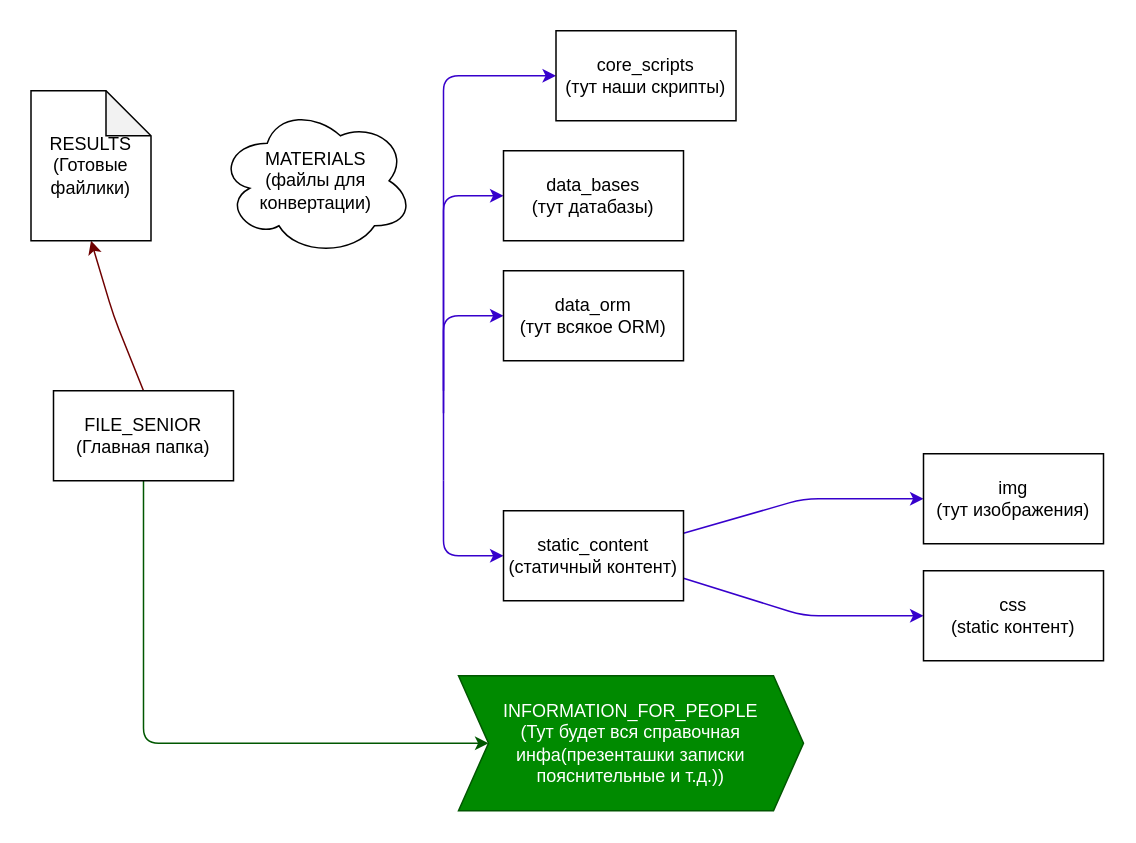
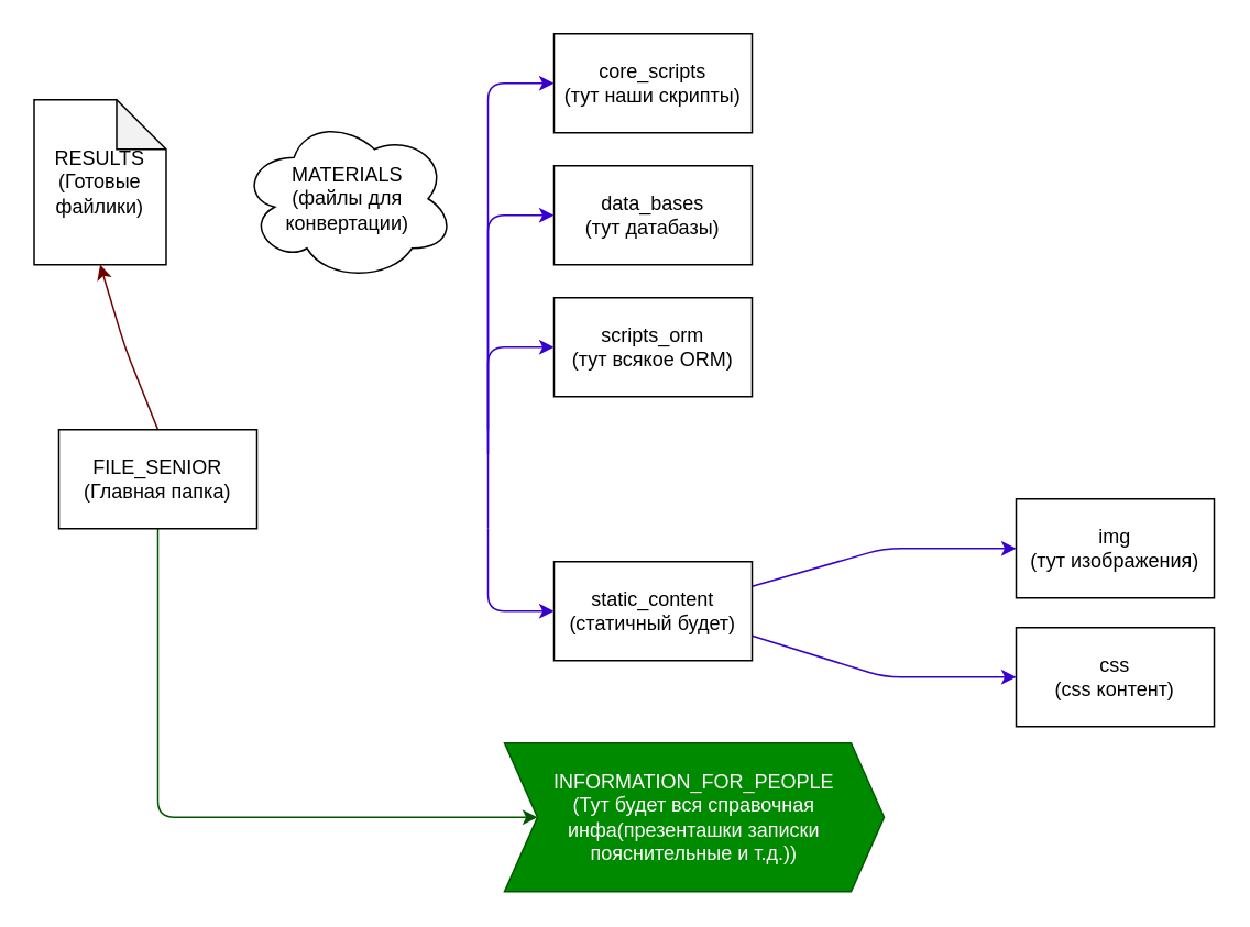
- <mxCell id="9" value="core_scripts&lt;br&gt;(тут наши скрипты)" style="rounded=0;whiteSpace=wrap;html=1;" parent="1" vertex="1"><mxGeometry x="370" y="20" width="120" height="60" as="geometry" /></mxCell>
+ <mxCell id="9" value="core_scripts&lt;br&gt;(тут наши скрипты)" style="rounded=0;whiteSpace=wrap;html=1;" parent="1" vertex="1"><mxGeometry x="335" y="20" width="120" height="60" as="geometry" /></mxCell>
- <mxCell id="11" value="data_orm&lt;br&gt;(тут всякое ORM)" style="rounded=0;whiteSpace=wrap;html=1;" parent="1" vertex="1"><mxGeometry x="335" y="180" width="120" height="60" as="geometry" /></mxCell>
+ <mxCell id="11" value="scripts_orm&lt;br&gt;(тут всякое ORM)" style="rounded=0;whiteSpace=wrap;html=1;" parent="1" vertex="1"><mxGeometry x="335" y="180" width="120" height="60" as="geometry" /></mxCell>
- <mxCell id="14" value="static_content&lt;br&gt;(статичный контент)" style="rounded=0;whiteSpace=wrap;html=1;" parent="1" vertex="1"><mxGeometry x="335" y="340" width="120" height="60" as="geometry" /></mxCell>
+ <mxCell id="14" value="static_content&lt;br&gt;(статичный будет)" style="rounded=0;whiteSpace=wrap;html=1;" parent="1" vertex="1"><mxGeometry x="335" y="340" width="120" height="60" as="geometry" /></mxCell>
- <mxCell id="16" value="css&lt;br&gt;(static контент)" style="rounded=0;whiteSpace=wrap;html=1;" parent="1" vertex="1"><mxGeometry x="615" y="380" width="120" height="60" as="geometry" /></mxCell>
+ <mxCell id="16" value="css&lt;br&gt;(css контент)" style="rounded=0;whiteSpace=wrap;html=1;" parent="1" vertex="1"><mxGeometry x="615" y="380" width="120" height="60" as="geometry" /></mxCell>
